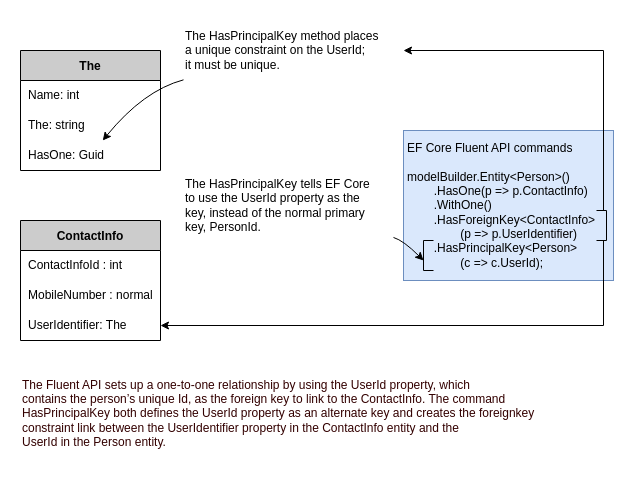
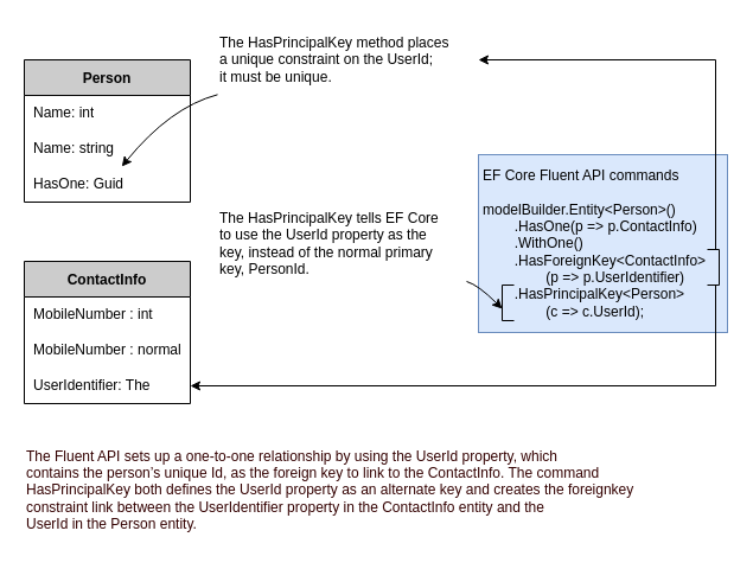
- <mxCell id="3" value="The" style="shape=table;startSize=30;container=1;collapsible=0;childLayout=tableLayout;fixedRows=1;rowLines=0;fontStyle=1;fillColor=#CCCCCC;" parent="1" vertex="1"><mxGeometry x="20" y="50" width="140" height="120" as="geometry" /></mxCell>
+ <mxCell id="3" value="Person" style="shape=table;startSize=30;container=1;collapsible=0;childLayout=tableLayout;fixedRows=1;rowLines=0;fontStyle=1;fillColor=#CCCCCC;" parent="1" vertex="1"><mxGeometry x="20" y="50" width="140" height="120" as="geometry" /></mxCell>
- <mxCell id="7" value="The: string" style="shape=partialRectangle;html=1;whiteSpace=wrap;connectable=0;fillColor=none;top=0;left=0;bottom=0;right=0;align=left;spacingLeft=6;overflow=hidden;" parent="6" vertex="1"><mxGeometry width="140" height="30" as="geometry"><mxRectangle width="140" height="30" as="alternateBounds" /></mxGeometry></mxCell>
+ <mxCell id="7" value="Name: string" style="shape=partialRectangle;html=1;whiteSpace=wrap;connectable=0;fillColor=none;top=0;left=0;bottom=0;right=0;align=left;spacingLeft=6;overflow=hidden;" parent="6" vertex="1"><mxGeometry width="140" height="30" as="geometry"><mxRectangle width="140" height="30" as="alternateBounds" /></mxGeometry></mxCell>
- <mxCell id="12" value="ContactInfoId : int" style="shape=partialRectangle;connectable=0;fillColor=none;top=0;left=0;bottom=1;right=0;align=left;spacingLeft=6;overflow=hidden;strokeColor=none;perimeterSpacing=0;shadow=0;labelBorderColor=none;whiteSpace=wrap;html=1;labelBackgroundColor=none;fontStyle=0" vertex="1" parent="11"><mxGeometry width="140" height="30" as="geometry"><mxRectangle width="140" height="30" as="alternateBounds" /></mxGeometry></mxCell>
+ <mxCell id="12" value="MobileNumber : int" style="shape=partialRectangle;connectable=0;fillColor=none;top=0;left=0;bottom=1;right=0;align=left;spacingLeft=6;overflow=hidden;strokeColor=none;perimeterSpacing=0;shadow=0;labelBorderColor=none;whiteSpace=wrap;html=1;labelBackgroundColor=none;fontStyle=0" vertex="1" parent="11"><mxGeometry width="140" height="30" as="geometry"><mxRectangle width="140" height="30" as="alternateBounds" /></mxGeometry></mxCell>
